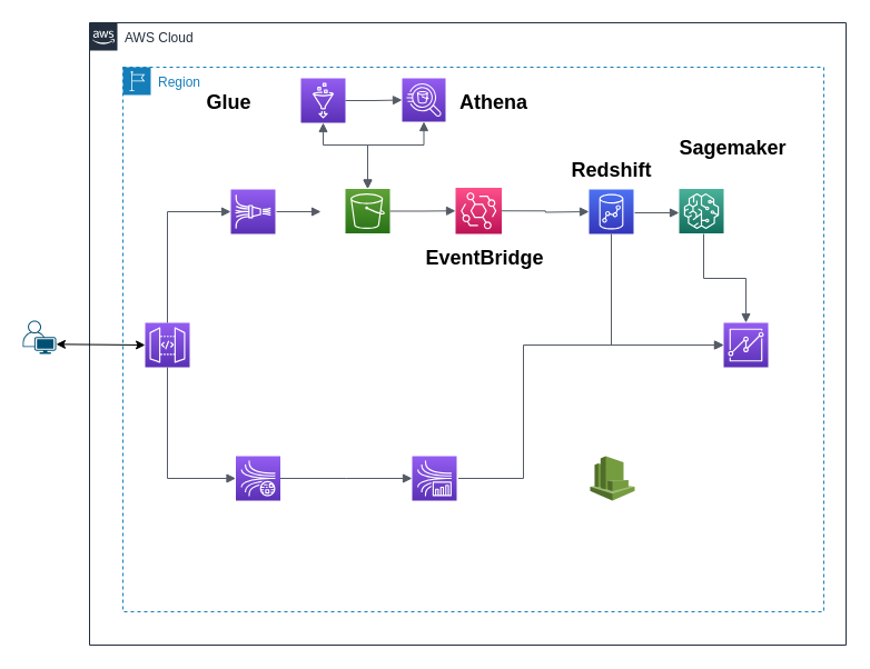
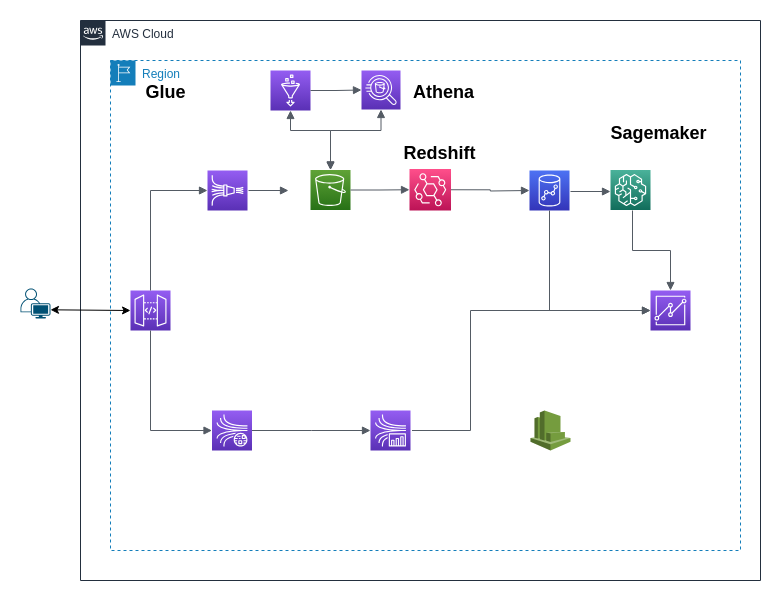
- <mxCell id="25" value="&lt;font style=&quot;font-size: 18px&quot;&gt;Glue&lt;/font&gt;" style="text;strokeColor=none;fillColor=none;html=1;fontSize=24;fontStyle=1;verticalAlign=middle;align=center;" parent="3" vertex="1"><mxGeometry x="45" y="20" width="100" height="20" as="geometry" /></mxCell>
+ <mxCell id="25" value="&lt;font style=&quot;font-size: 18px&quot;&gt;Glue&lt;/font&gt;" style="text;strokeColor=none;fillColor=none;html=1;fontSize=24;fontStyle=1;verticalAlign=middle;align=center;" parent="3" vertex="1"><mxGeometry x="5" y="20" width="100" height="20" as="geometry" /></mxCell>
- <mxCell id="29" value="&lt;font style=&quot;font-size: 18px&quot;&gt;Redshift&lt;/font&gt;" style="text;strokeColor=none;fillColor=none;html=1;fontSize=24;fontStyle=1;verticalAlign=middle;align=center;" vertex="1" parent="3"><mxGeometry x="389" y="81" width="100" height="20" as="geometry" /></mxCell>
+ <mxCell id="29" value="&lt;font style=&quot;font-size: 18px&quot;&gt;Redshift&lt;/font&gt;" style="text;strokeColor=none;fillColor=none;html=1;fontSize=24;fontStyle=1;verticalAlign=middle;align=center;" vertex="1" parent="3"><mxGeometry x="279" y="81" width="100" height="20" as="geometry" /></mxCell>
- <mxCell id="33" value="&lt;font style=&quot;font-size: 18px&quot;&gt;EventBridge&lt;/font&gt;" style="text;strokeColor=none;fillColor=none;html=1;fontSize=24;fontStyle=1;verticalAlign=middle;align=center;" vertex="1" parent="3"><mxGeometry x="275" y="160" width="100" height="20" as="geometry" /></mxCell>
